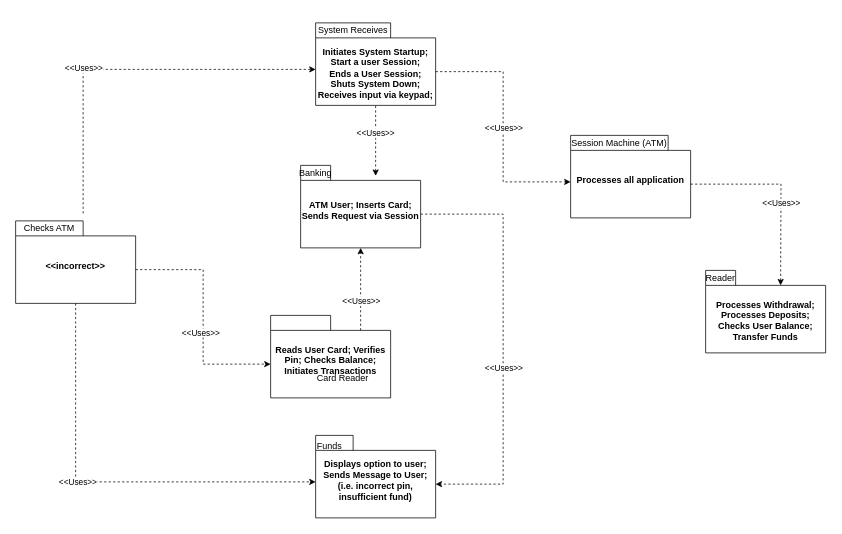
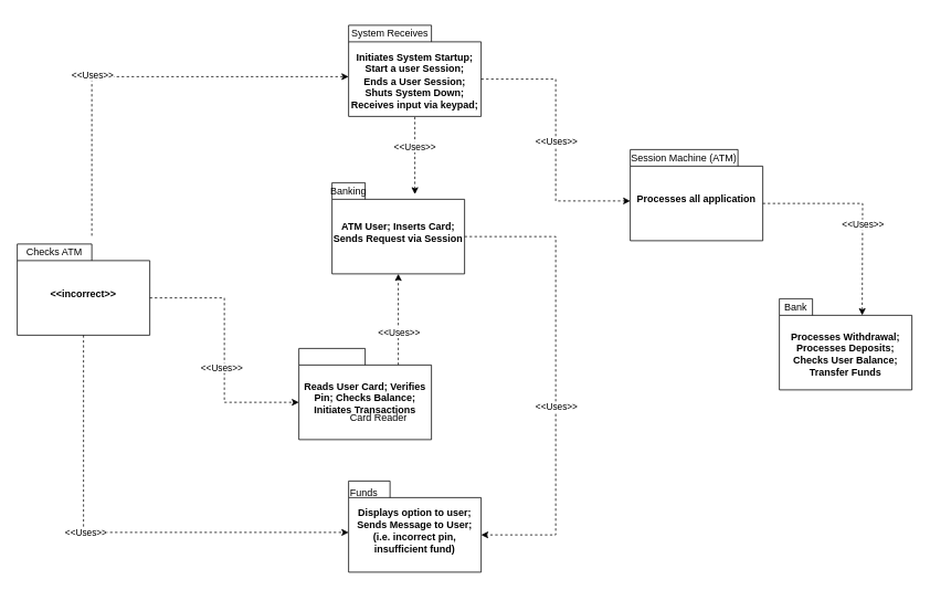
- <mxCell id="37" value="Reader" style="text;html=1;align=center;verticalAlign=middle;whiteSpace=wrap;rounded=0;" vertex="1" parent="35"><mxGeometry width="80" height="40" as="geometry" /></mxCell>
+ <mxCell id="37" value="Bank" style="text;html=1;align=center;verticalAlign=middle;whiteSpace=wrap;rounded=0;" vertex="1" parent="35"><mxGeometry width="80" height="40" as="geometry" /></mxCell>
